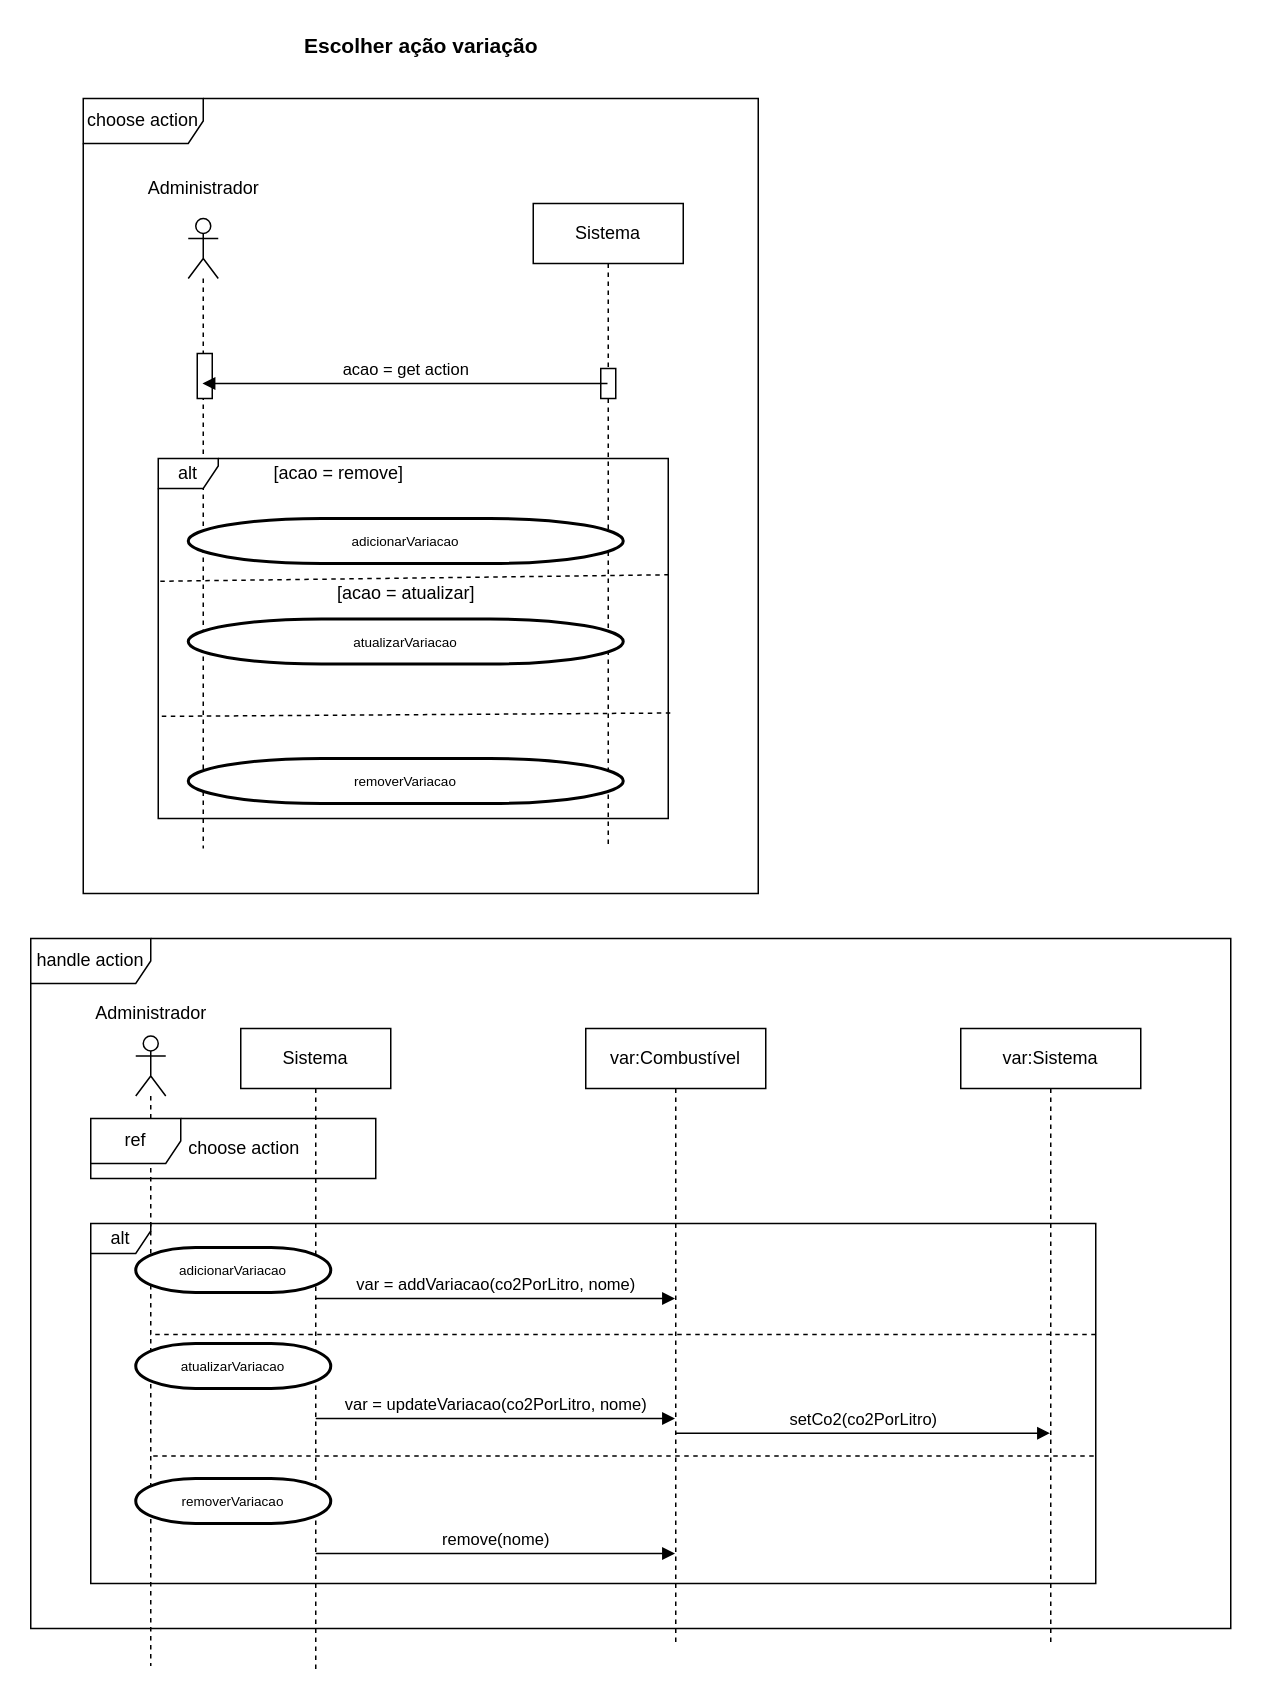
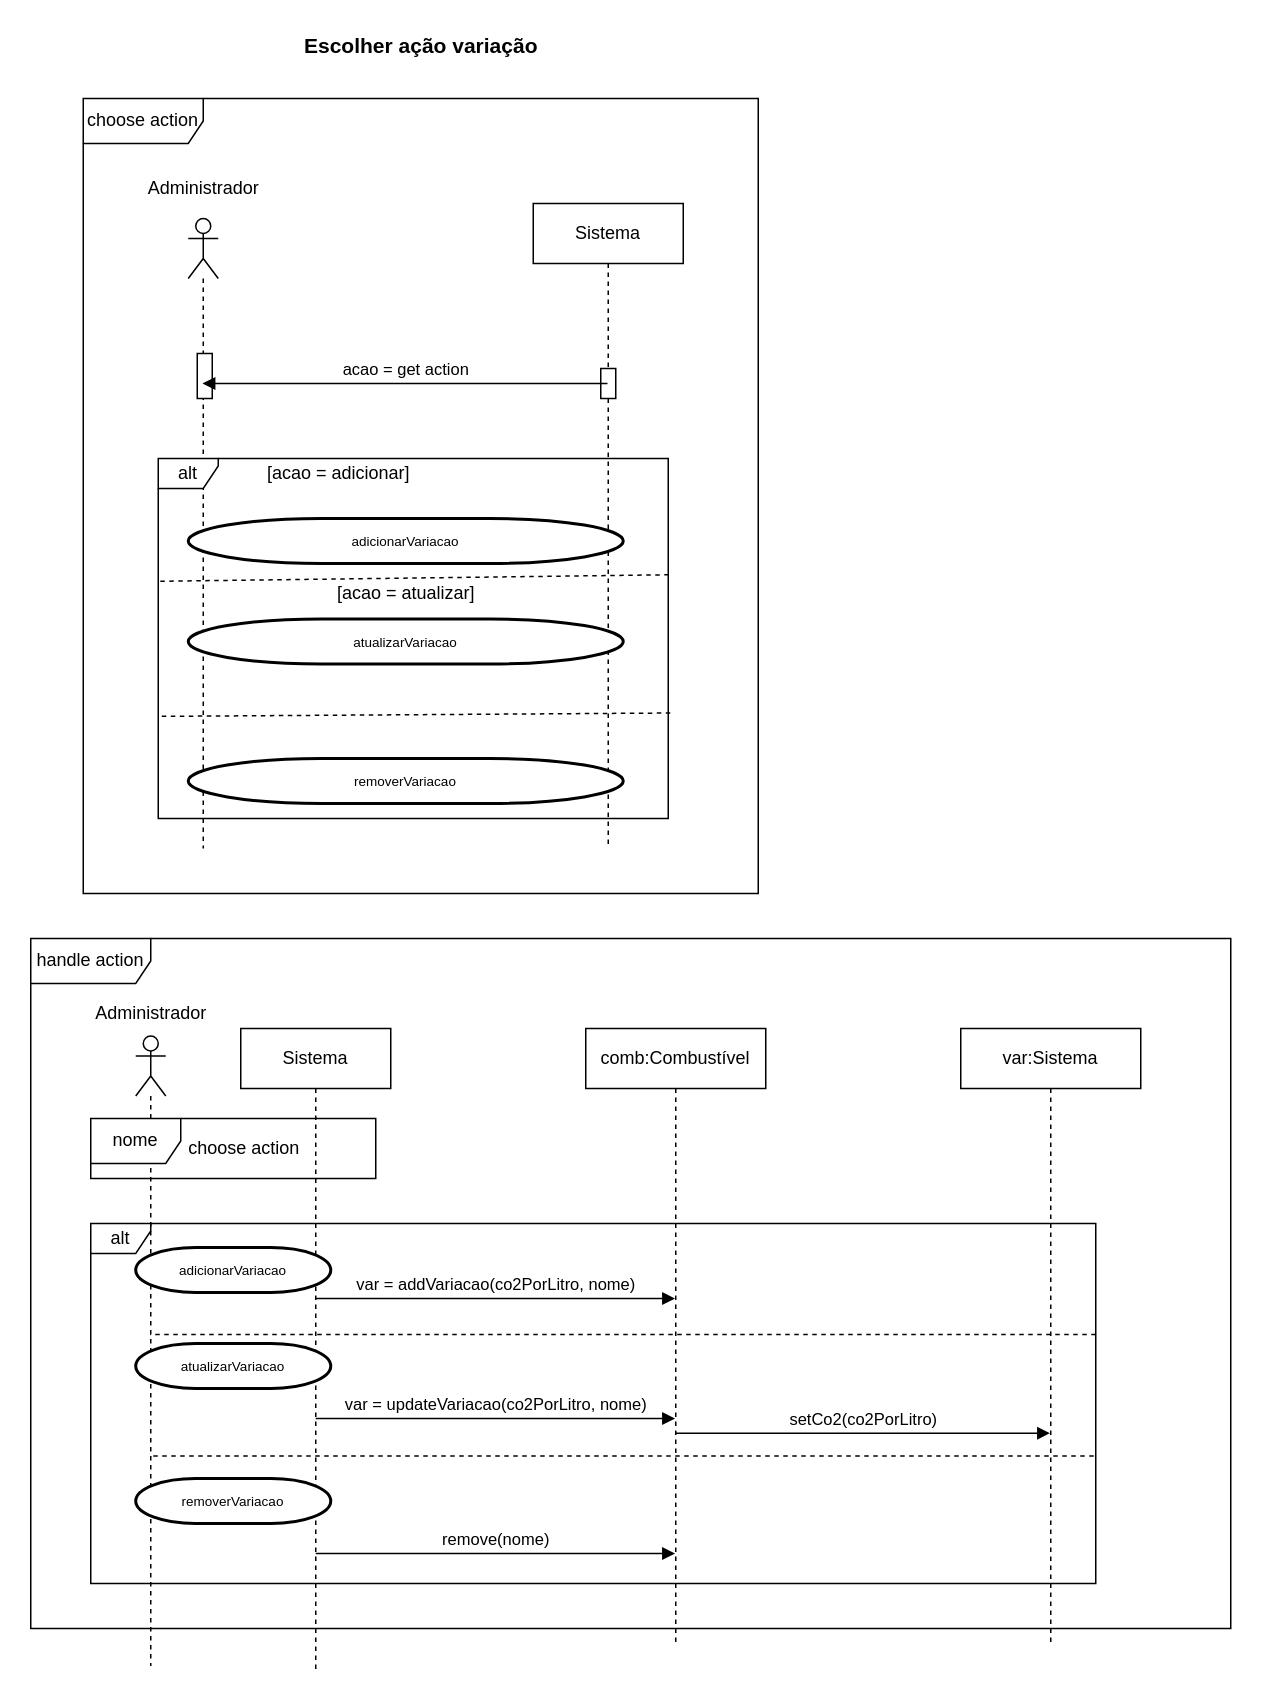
- <mxCell id="12" value="[acao = remove]" style="text;html=1;align=center;verticalAlign=middle;resizable=0;points=[];autosize=1;strokeColor=none;fillColor=none;" parent="1" vertex="1"><mxGeometry x="160" y="305" width="130" height="20" as="geometry" /></mxCell>
+ <mxCell id="12" value="[acao = adicionar]" style="text;html=1;align=center;verticalAlign=middle;resizable=0;points=[];autosize=1;strokeColor=none;fillColor=none;" parent="1" vertex="1"><mxGeometry x="160" y="305" width="130" height="20" as="geometry" /></mxCell>
- <mxCell id="23" value="var:Combustível" style="shape=umlLifeline;perimeter=lifelinePerimeter;whiteSpace=wrap;html=1;container=1;collapsible=0;recursiveResize=0;outlineConnect=0;" parent="1" vertex="1"><mxGeometry x="390" y="685" width="120" height="410" as="geometry" /></mxCell>
+ <mxCell id="23" value="comb:Combustível" style="shape=umlLifeline;perimeter=lifelinePerimeter;whiteSpace=wrap;html=1;container=1;collapsible=0;recursiveResize=0;outlineConnect=0;" parent="1" vertex="1"><mxGeometry x="390" y="685" width="120" height="410" as="geometry" /></mxCell>
- <mxCell id="25" value="ref" style="shape=umlFrame;whiteSpace=wrap;html=1;fillColor=#FFFFFF;" parent="1" vertex="1"><mxGeometry x="60" y="745" width="190" height="40" as="geometry" /></mxCell>
+ <mxCell id="25" value="nome" style="shape=umlFrame;whiteSpace=wrap;html=1;fillColor=#FFFFFF;" parent="1" vertex="1"><mxGeometry x="60" y="745" width="190" height="40" as="geometry" /></mxCell>
